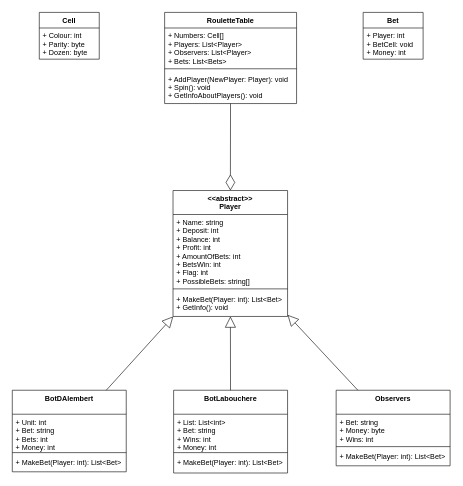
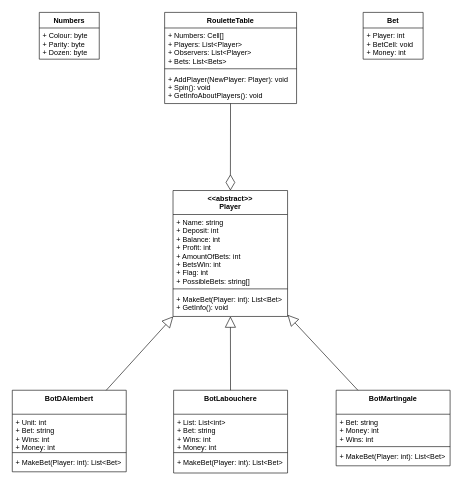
- <mxCell id="23" value="Cell" style="swimlane;fontStyle=1;align=center;verticalAlign=top;childLayout=stackLayout;horizontal=1;startSize=26;horizontalStack=0;resizeParent=1;resizeParentMax=0;resizeLast=0;collapsible=1;marginBottom=0;fontColor=none;" vertex="1" parent="1"><mxGeometry x="65" y="20" width="100" height="78" as="geometry" /></mxCell>
+ <mxCell id="23" value="Numbers" style="swimlane;fontStyle=1;align=center;verticalAlign=top;childLayout=stackLayout;horizontal=1;startSize=26;horizontalStack=0;resizeParent=1;resizeParentMax=0;resizeLast=0;collapsible=1;marginBottom=0;fontColor=none;" vertex="1" parent="1"><mxGeometry x="65" y="20" width="100" height="78" as="geometry" /></mxCell>
- <mxCell id="24" value="+ Colour: int&#10;+ Parity: byte&#10;+ Dozen: byte" style="text;strokeColor=none;fillColor=none;align=left;verticalAlign=top;spacingLeft=4;spacingRight=4;overflow=hidden;rotatable=0;points=[[0,0.5],[1,0.5]];portConstraint=eastwest;fontColor=none;" vertex="1" parent="23"><mxGeometry y="26" width="100" height="52" as="geometry" /></mxCell>
+ <mxCell id="24" value="+ Colour: byte&#10;+ Parity: byte&#10;+ Dozen: byte" style="text;strokeColor=none;fillColor=none;align=left;verticalAlign=top;spacingLeft=4;spacingRight=4;overflow=hidden;rotatable=0;points=[[0,0.5],[1,0.5]];portConstraint=eastwest;fontColor=none;" vertex="1" parent="23"><mxGeometry y="26" width="100" height="52" as="geometry" /></mxCell>
- <mxCell id="6" value="Observers" style="swimlane;fontStyle=1;align=center;verticalAlign=top;childLayout=stackLayout;horizontal=1;startSize=40;horizontalStack=0;resizeParent=1;resizeParentMax=0;resizeLast=0;collapsible=1;marginBottom=0;" vertex="1" parent="1"><mxGeometry x="560" y="650" width="190" height="126" as="geometry" /></mxCell>
+ <mxCell id="6" value="BotMartingale" style="swimlane;fontStyle=1;align=center;verticalAlign=top;childLayout=stackLayout;horizontal=1;startSize=40;horizontalStack=0;resizeParent=1;resizeParentMax=0;resizeLast=0;collapsible=1;marginBottom=0;" vertex="1" parent="1"><mxGeometry x="560" y="650" width="190" height="126" as="geometry" /></mxCell>
- <mxCell id="15" value="+ Unit: int&#10;+ Bet: string&#10;+ Bets: int&#10;+ Money: int" style="text;strokeColor=none;fillColor=none;align=left;verticalAlign=top;spacingLeft=4;spacingRight=4;overflow=hidden;rotatable=0;points=[[0,0.5],[1,0.5]];portConstraint=eastwest;" vertex="1" parent="14"><mxGeometry y="40" width="190" height="60" as="geometry" /></mxCell>
+ <mxCell id="15" value="+ Unit: int&#10;+ Bet: string&#10;+ Wins: int&#10;+ Money: int" style="text;strokeColor=none;fillColor=none;align=left;verticalAlign=top;spacingLeft=4;spacingRight=4;overflow=hidden;rotatable=0;points=[[0,0.5],[1,0.5]];portConstraint=eastwest;" vertex="1" parent="14"><mxGeometry y="40" width="190" height="60" as="geometry" /></mxCell>
- <mxCell id="7" value="+ Bet: string&#10;+ Money: byte&#10;+ Wins: int" style="text;strokeColor=none;fillColor=none;align=left;verticalAlign=top;spacingLeft=4;spacingRight=4;overflow=hidden;rotatable=0;points=[[0,0.5],[1,0.5]];portConstraint=eastwest;" vertex="1" parent="6"><mxGeometry y="40" width="190" height="50" as="geometry" /></mxCell>
+ <mxCell id="7" value="+ Bet: string&#10;+ Money: int&#10;+ Wins: int" style="text;strokeColor=none;fillColor=none;align=left;verticalAlign=top;spacingLeft=4;spacingRight=4;overflow=hidden;rotatable=0;points=[[0,0.5],[1,0.5]];portConstraint=eastwest;" vertex="1" parent="6"><mxGeometry y="40" width="190" height="50" as="geometry" /></mxCell>
